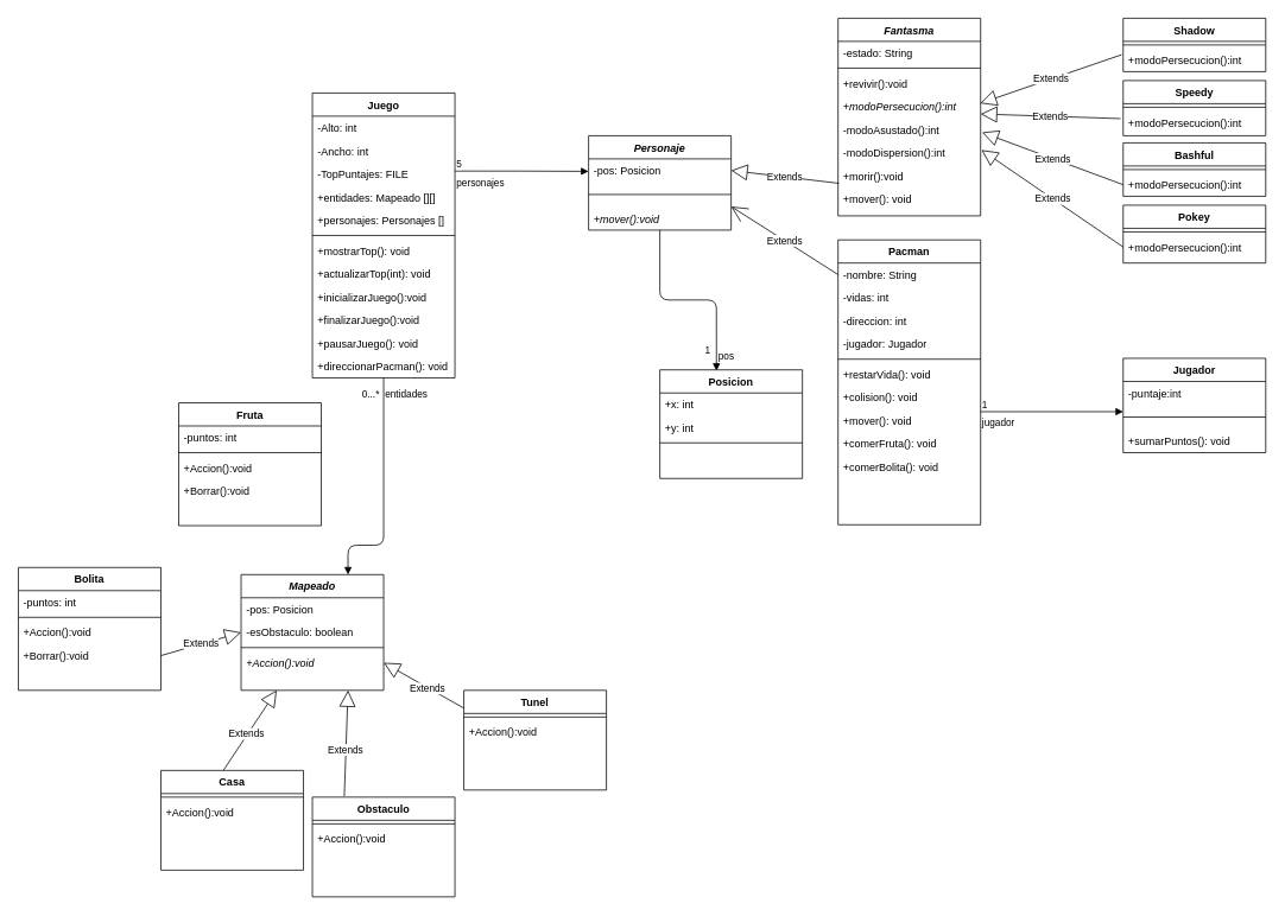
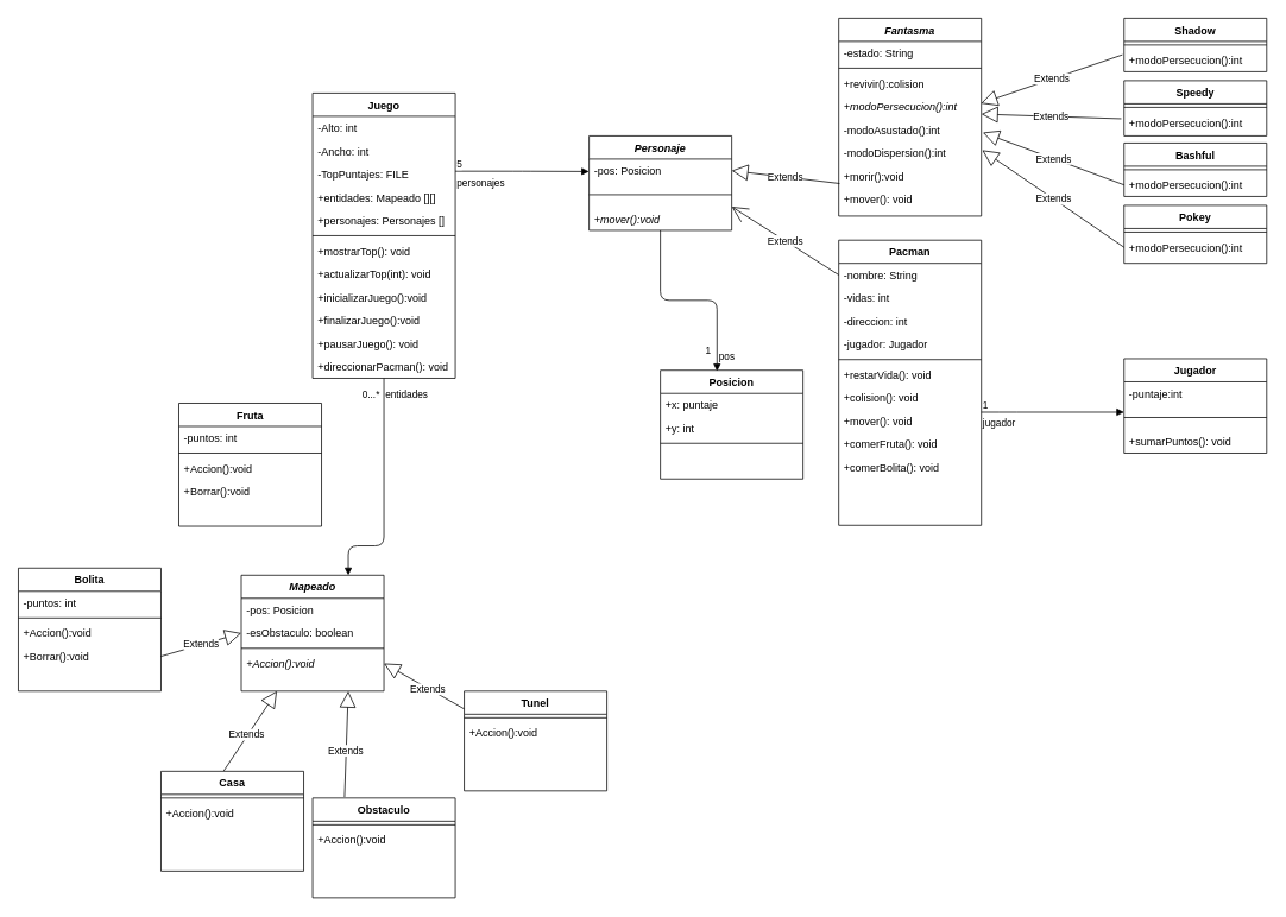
- <mxCell id="35" value="+revivir():void" style="text;align=left;verticalAlign=top;spacingLeft=4;spacingRight=4;overflow=hidden;rotatable=0;points=[[0,0.5],[1,0.5]];portConstraint=eastwest;" parent="32" vertex="1"><mxGeometry y="60" width="160" height="26" as="geometry" /></mxCell>
+ <mxCell id="35" value="+revivir():colision" style="text;align=left;verticalAlign=top;spacingLeft=4;spacingRight=4;overflow=hidden;rotatable=0;points=[[0,0.5],[1,0.5]];portConstraint=eastwest;" parent="32" vertex="1"><mxGeometry y="60" width="160" height="26" as="geometry" /></mxCell>
- <mxCell id="54" value="+x: int" style="text;align=left;verticalAlign=top;spacingLeft=4;spacingRight=4;overflow=hidden;rotatable=0;points=[[0,0.5],[1,0.5]];portConstraint=eastwest;" parent="53" vertex="1"><mxGeometry y="26" width="160" height="26" as="geometry" /></mxCell>
+ <mxCell id="54" value="+x: puntaje" style="text;align=left;verticalAlign=top;spacingLeft=4;spacingRight=4;overflow=hidden;rotatable=0;points=[[0,0.5],[1,0.5]];portConstraint=eastwest;" parent="53" vertex="1"><mxGeometry y="26" width="160" height="26" as="geometry" /></mxCell>
